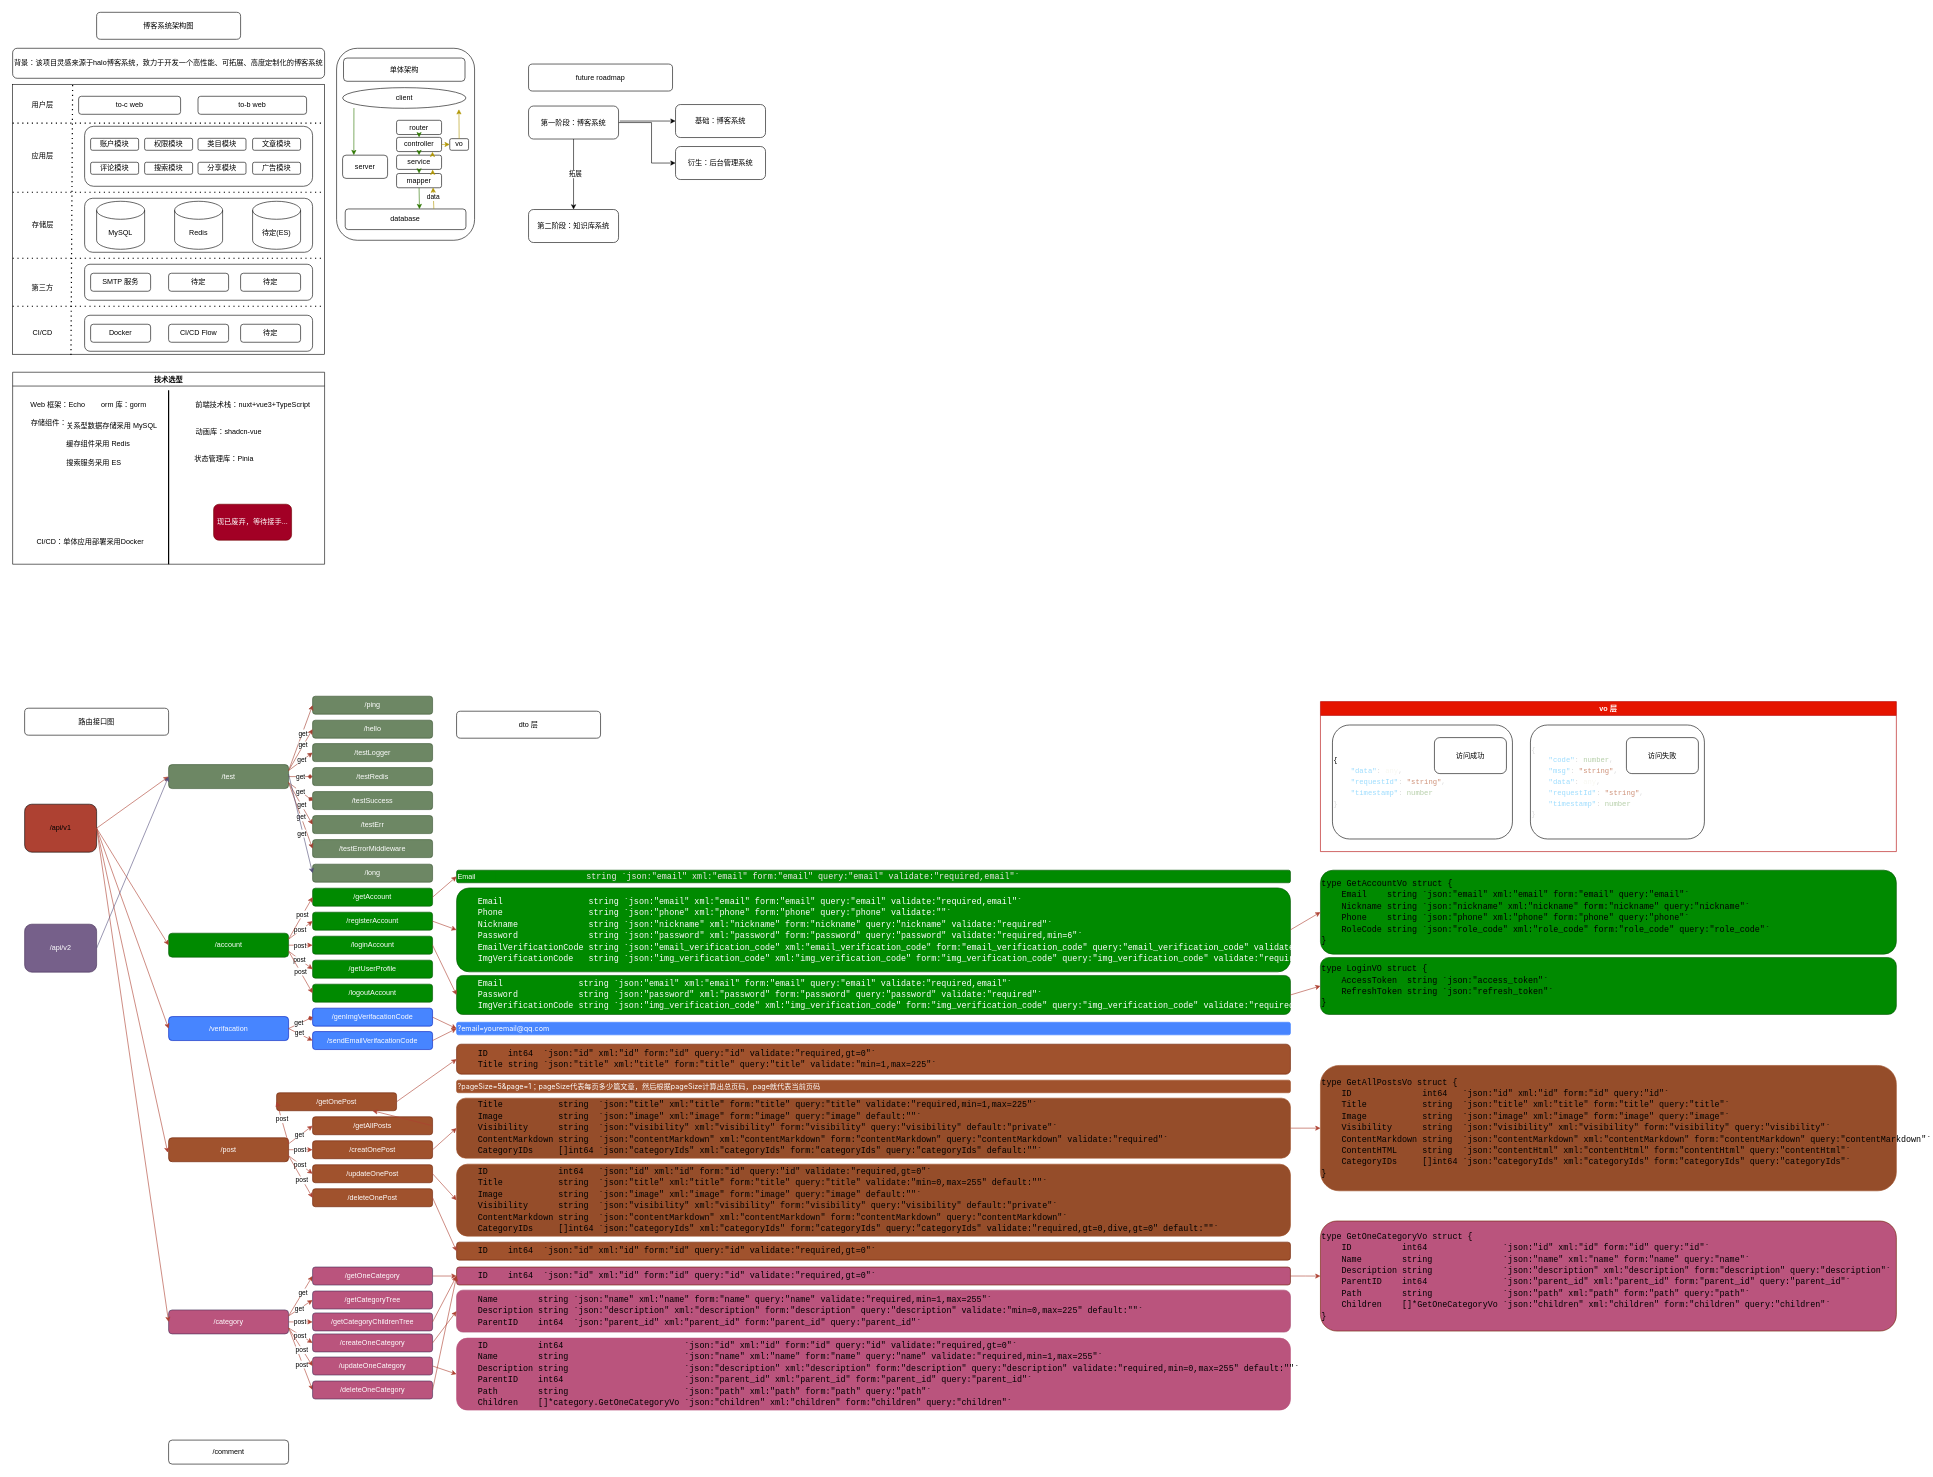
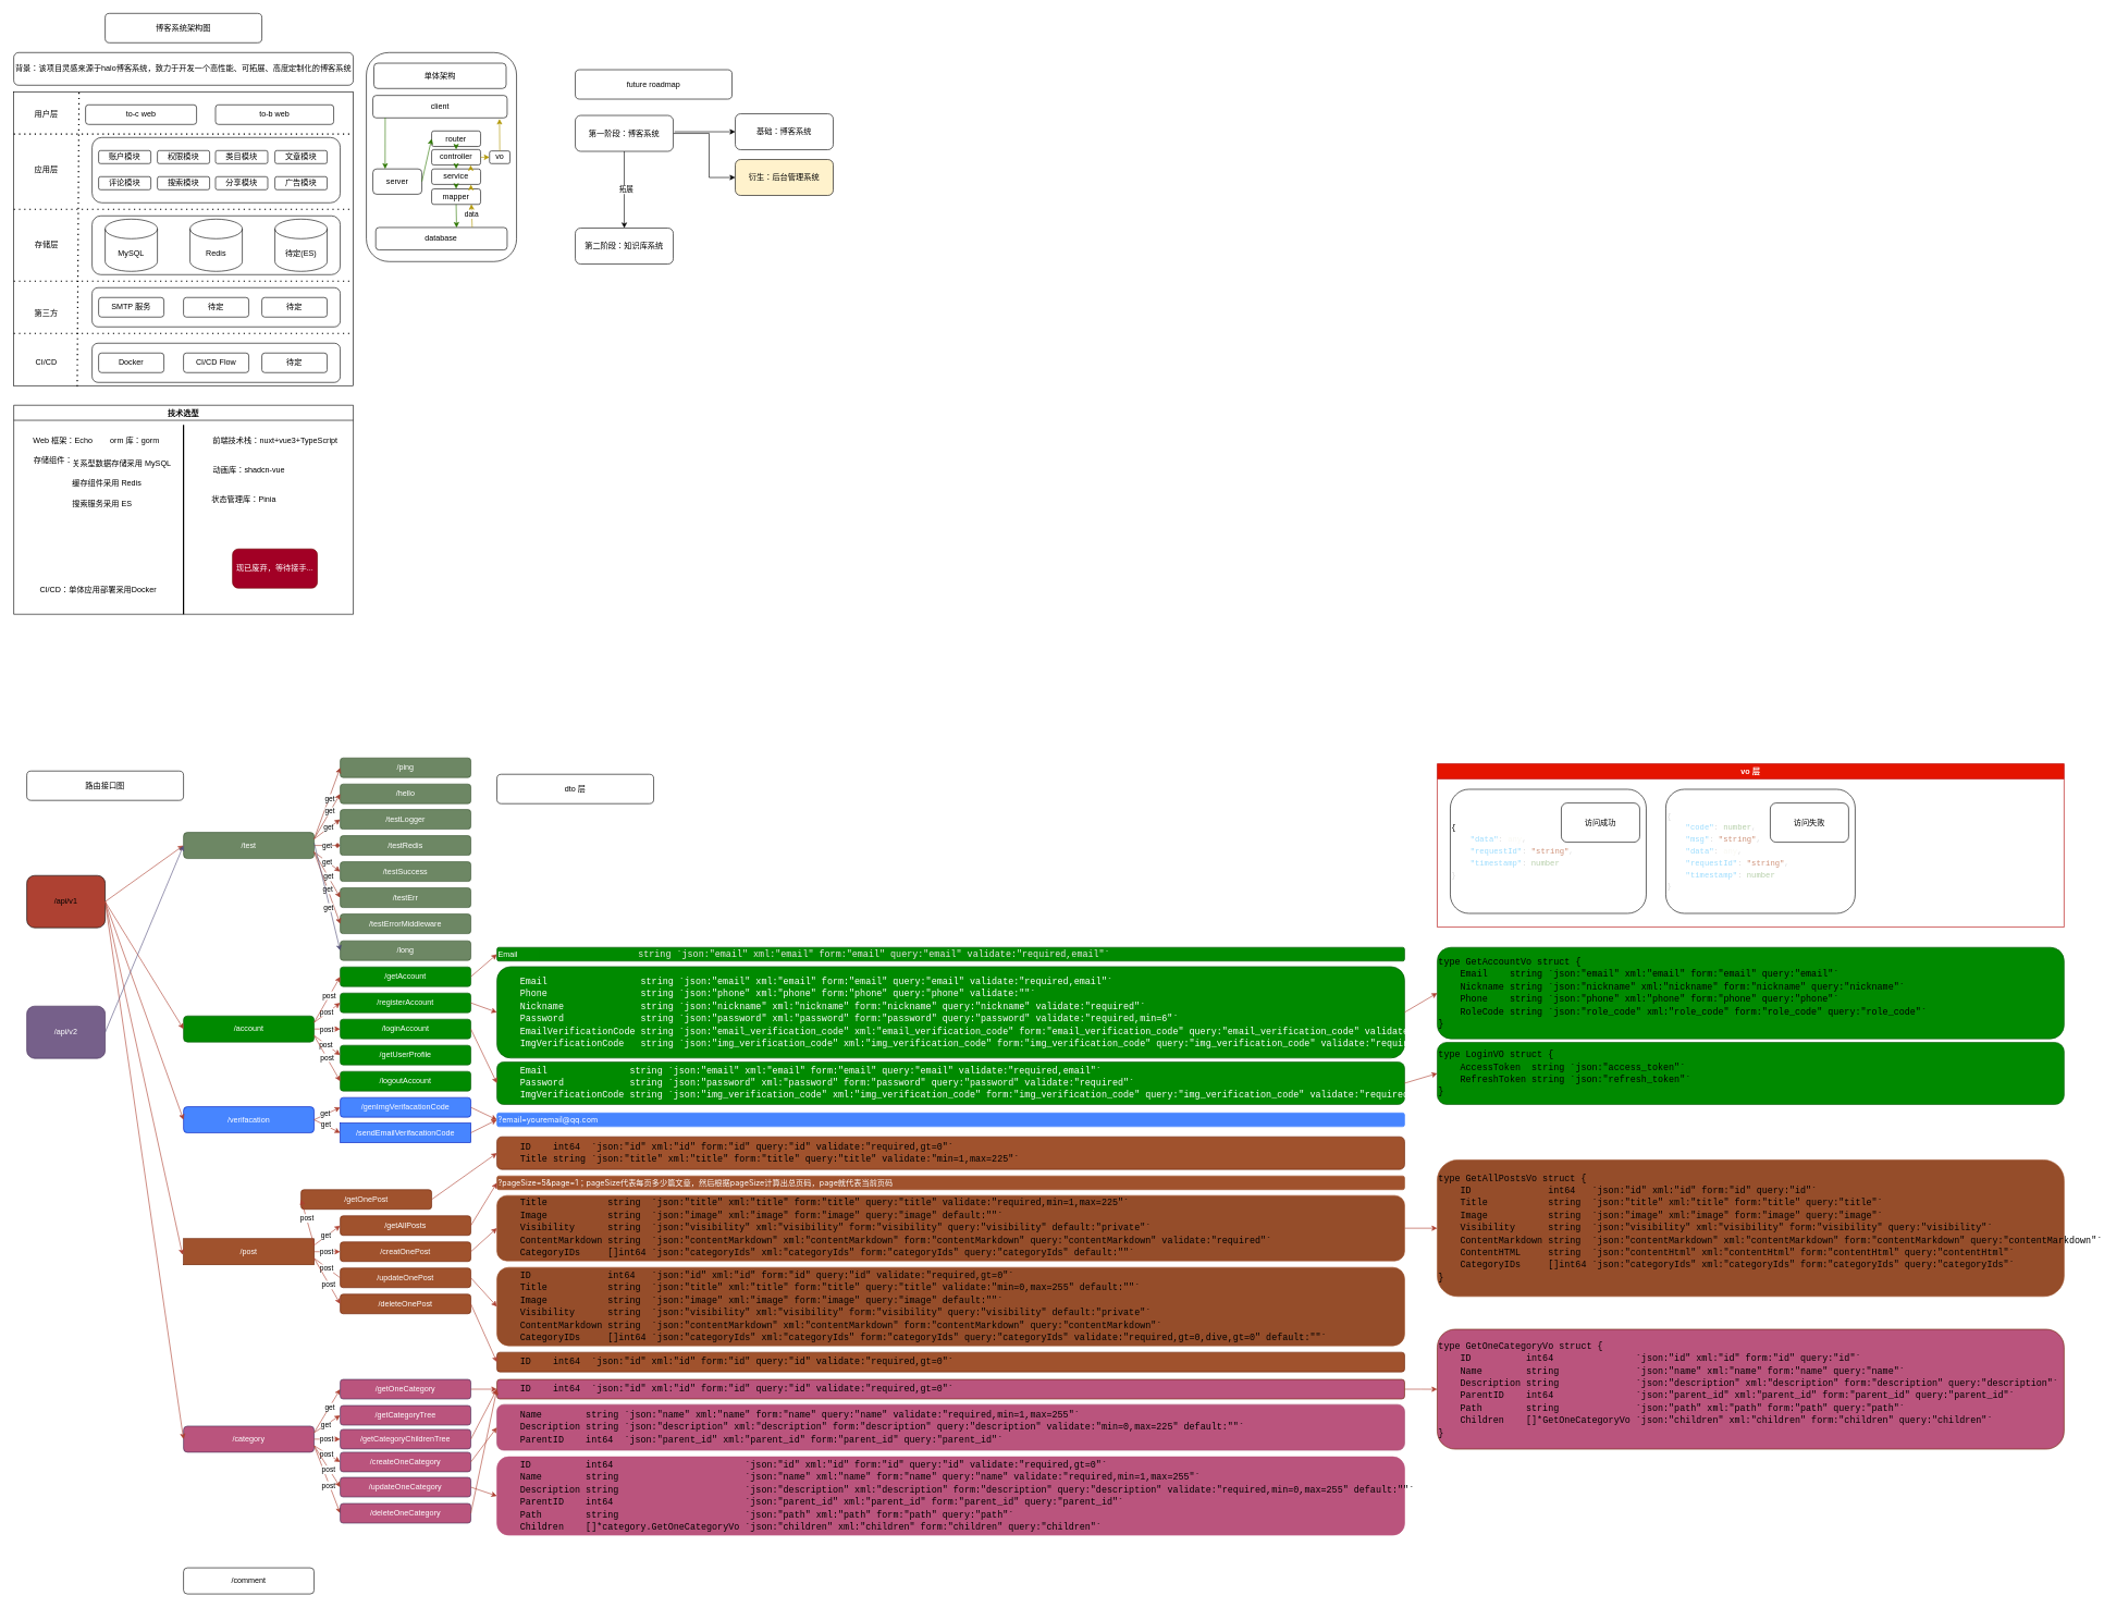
- <mxCell id="181" value="client" style="ellipse;whiteSpace=wrap;html=1;" parent="1" vertex="1"><mxGeometry x="570" y="145.63" width="205.63" height="34.37" as="geometry" /></mxCell>
+ <mxCell id="181" value="client" style="rounded=1;whiteSpace=wrap;html=1;" parent="1" vertex="1"><mxGeometry x="570" y="145.63" width="205.63" height="34.37" as="geometry" /></mxCell>
+ <mxCell id="189" value="" style="endArrow=classic;html=1;rounded=0;exitX=1;exitY=0.5;exitDx=0;exitDy=0;entryX=0;entryY=0.5;entryDx=0;entryDy=0;fillColor=#60a917;strokeColor=#2D7600;" parent="1" source="182" target="188" edge="1"><mxGeometry width="50" height="50" relative="1" as="geometry"><mxPoint x="640" y="250" as="sourcePoint" /><mxPoint x="690" y="200" as="targetPoint" /></mxGeometry></mxCell>
- <mxCell id="51" value="衍生：后台管理系统" style="rounded=1;whiteSpace=wrap;html=1;" parent="1" vertex="1"><mxGeometry x="1125" y="243.75" width="150" height="55" as="geometry" /></mxCell>
+ <mxCell id="51" value="衍生：后台管理系统" style="rounded=1;whiteSpace=wrap;html=1;fillColor=#fff2cc;" parent="1" vertex="1"><mxGeometry x="1125" y="243.75" width="150" height="55" as="geometry" /></mxCell>
- <mxCell id="127" value="get" style="endArrow=diamond;html=1;rounded=0;exitX=1;exitY=0.75;exitDx=0;exitDy=0;strokeColor=#a23e30;entryX=0;entryY=0.5;entryDx=0;entryDy=0;" parent="1" source="61" target="77" edge="1"><mxGeometry width="50" height="50" relative="1" as="geometry"><mxPoint x="450" y="1380" as="sourcePoint" /><mxPoint x="520" y="1334" as="targetPoint" /></mxGeometry></mxCell>
+ <mxCell id="127" value="get" style="endArrow=classic;html=1;rounded=0;exitX=1;exitY=0.75;exitDx=0;exitDy=0;strokeColor=#a23e30;entryX=0;entryY=0.5;entryDx=0;entryDy=0;" parent="1" source="61" target="77" edge="1"><mxGeometry width="50" height="50" relative="1" as="geometry"><mxPoint x="450" y="1380" as="sourcePoint" /><mxPoint x="520" y="1334" as="targetPoint" /></mxGeometry></mxCell>
- <mxCell id="146" value="" style="endArrow=diamond;html=1;rounded=0;entryX=0;entryY=0.5;entryDx=0;entryDy=0;strokeColor=#ae4132;exitX=1;exitY=0.5;exitDx=0;exitDy=0;" parent="1" source="65" target="85" edge="1"><mxGeometry width="50" height="50" relative="1" as="geometry"><mxPoint x="480" y="1720" as="sourcePoint" /><mxPoint x="530" y="1670" as="targetPoint" /></mxGeometry></mxCell>
+ <mxCell id="146" value="" style="endArrow=classic;html=1;rounded=0;entryX=0;entryY=0.5;entryDx=0;entryDy=0;strokeColor=#ae4132;exitX=1;exitY=0.5;exitDx=0;exitDy=0;" parent="1" source="65" target="85" edge="1"><mxGeometry width="50" height="50" relative="1" as="geometry"><mxPoint x="480" y="1720" as="sourcePoint" /><mxPoint x="530" y="1670" as="targetPoint" /></mxGeometry></mxCell>
- <mxCell id="86" value="/sendEmailVerifacationCode" style="rounded=1;whiteSpace=wrap;html=1;fillColor=#4785ff;fontColor=#ffffff;strokeColor=#001DBC;" parent="1" vertex="1"><mxGeometry x="520" y="1719" width="200" height="30" as="geometry" /></mxCell>
+ <mxCell id="86" value="/sendEmailVerifacationCode" style="whiteSpace=wrap;html=1;fillColor=#4785ff;fontColor=#ffffff;strokeColor=#001DBC;rounded=0;" parent="1" vertex="1"><mxGeometry x="520" y="1719" width="200" height="30" as="geometry" /></mxCell>
- <mxCell id="162" value="" style="endArrow=classic;html=1;rounded=0;exitX=1;exitY=0.5;exitDx=0;exitDy=0;strokeColor=#ad4132;" parent="1" source="91" target="87" edge="1"><mxGeometry width="50" height="50" relative="1" as="geometry"><mxPoint x="720" y="1830" as="sourcePoint" /><mxPoint x="770" y="1780" as="targetPoint" /></mxGeometry></mxCell>
+ <mxCell id="162" value="" style="endArrow=classic;html=1;rounded=0;entryX=0;entryY=0.5;entryDx=0;entryDy=0;exitX=1;exitY=0.5;exitDx=0;exitDy=0;strokeColor=#ad4132;" parent="1" source="91" target="161" edge="1"><mxGeometry width="50" height="50" relative="1" as="geometry"><mxPoint x="720" y="1830" as="sourcePoint" /><mxPoint x="770" y="1780" as="targetPoint" /></mxGeometry></mxCell>
- <mxCell id="68" value="/post" style="rounded=1;whiteSpace=wrap;html=1;fillColor=#a0522d;fontColor=#ffffff;strokeColor=#6D1F00;" parent="1" vertex="1"><mxGeometry x="280" y="1896" width="200" height="40" as="geometry" /></mxCell>
+ <mxCell id="68" value="/post" style="whiteSpace=wrap;html=1;fillColor=#a0522d;fontColor=#ffffff;strokeColor=#6D1F00;rounded=0;" parent="1" vertex="1"><mxGeometry x="280" y="1896" width="200" height="40" as="geometry" /></mxCell>
- <mxCell id="96" value="" style="endArrow=classic;html=1;rounded=0;entryX=0;entryY=0.5;entryDx=0;entryDy=0;strokeColor=#ae4132;exitX=1;exitY=0.75;exitDx=0;exitDy=0;" parent="1" source="68" target="89" edge="1"><mxGeometry width="50" height="50" relative="1" as="geometry"><mxPoint x="480" y="1921" as="sourcePoint" /><mxPoint x="530" y="1871" as="targetPoint" /><Array as="points" /></mxGeometry></mxCell>
+ <mxCell id="96" value="" style="endArrow=none;html=1;rounded=0;entryX=0;entryY=0.5;entryDx=0;entryDy=0;strokeColor=#ae4132;exitX=1;exitY=0.75;exitDx=0;exitDy=0;" parent="1" source="68" target="89" edge="1"><mxGeometry width="50" height="50" relative="1" as="geometry"><mxPoint x="480" y="1921" as="sourcePoint" /><mxPoint x="530" y="1871" as="targetPoint" /><Array as="points" /></mxGeometry></mxCell>
